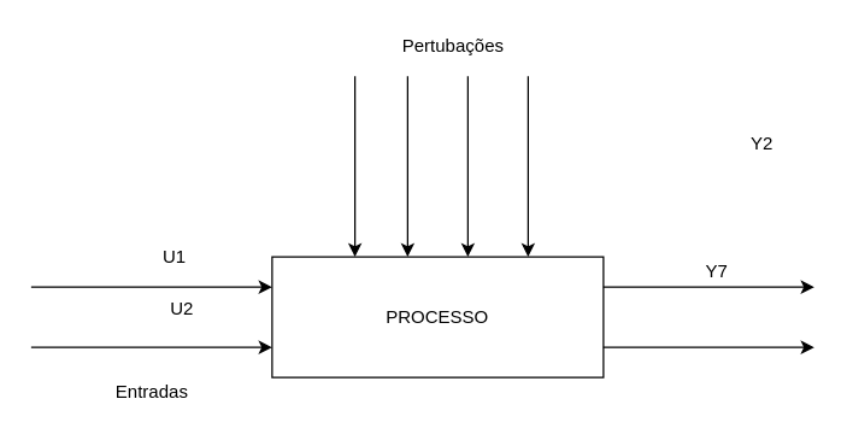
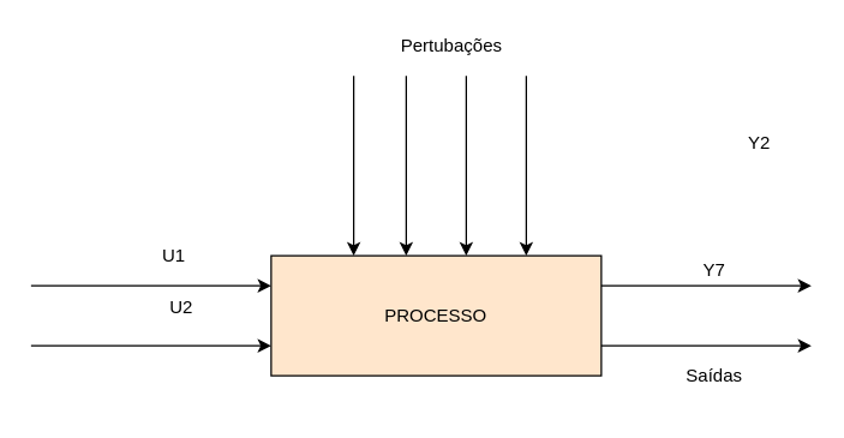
- <mxCell id="2" value="PROCESSO" style="rounded=0;whiteSpace=wrap;html=1;" vertex="1" parent="1"><mxGeometry x="180" y="170" width="220" height="80" as="geometry" /></mxCell>
+ <mxCell id="2" value="PROCESSO" style="rounded=0;whiteSpace=wrap;html=1;fillColor=#ffe6cc;" vertex="1" parent="1"><mxGeometry x="180" y="170" width="220" height="80" as="geometry" /></mxCell>
+ <mxCell id="16" value="Saídas" style="text;html=1;align=center;verticalAlign=middle;resizable=0;points=[];autosize=1;strokeColor=none;fillColor=none;" vertex="1" parent="1"><mxGeometry x="450" y="240" width="50" height="20" as="geometry" /></mxCell>
- <mxCell id="7" value="Entradas" style="text;html=1;align=center;verticalAlign=middle;resizable=0;points=[];autosize=1;strokeColor=none;fillColor=none;" vertex="1" parent="1"><mxGeometry x="70" y="250" width="60" height="20" as="geometry" /></mxCell>
